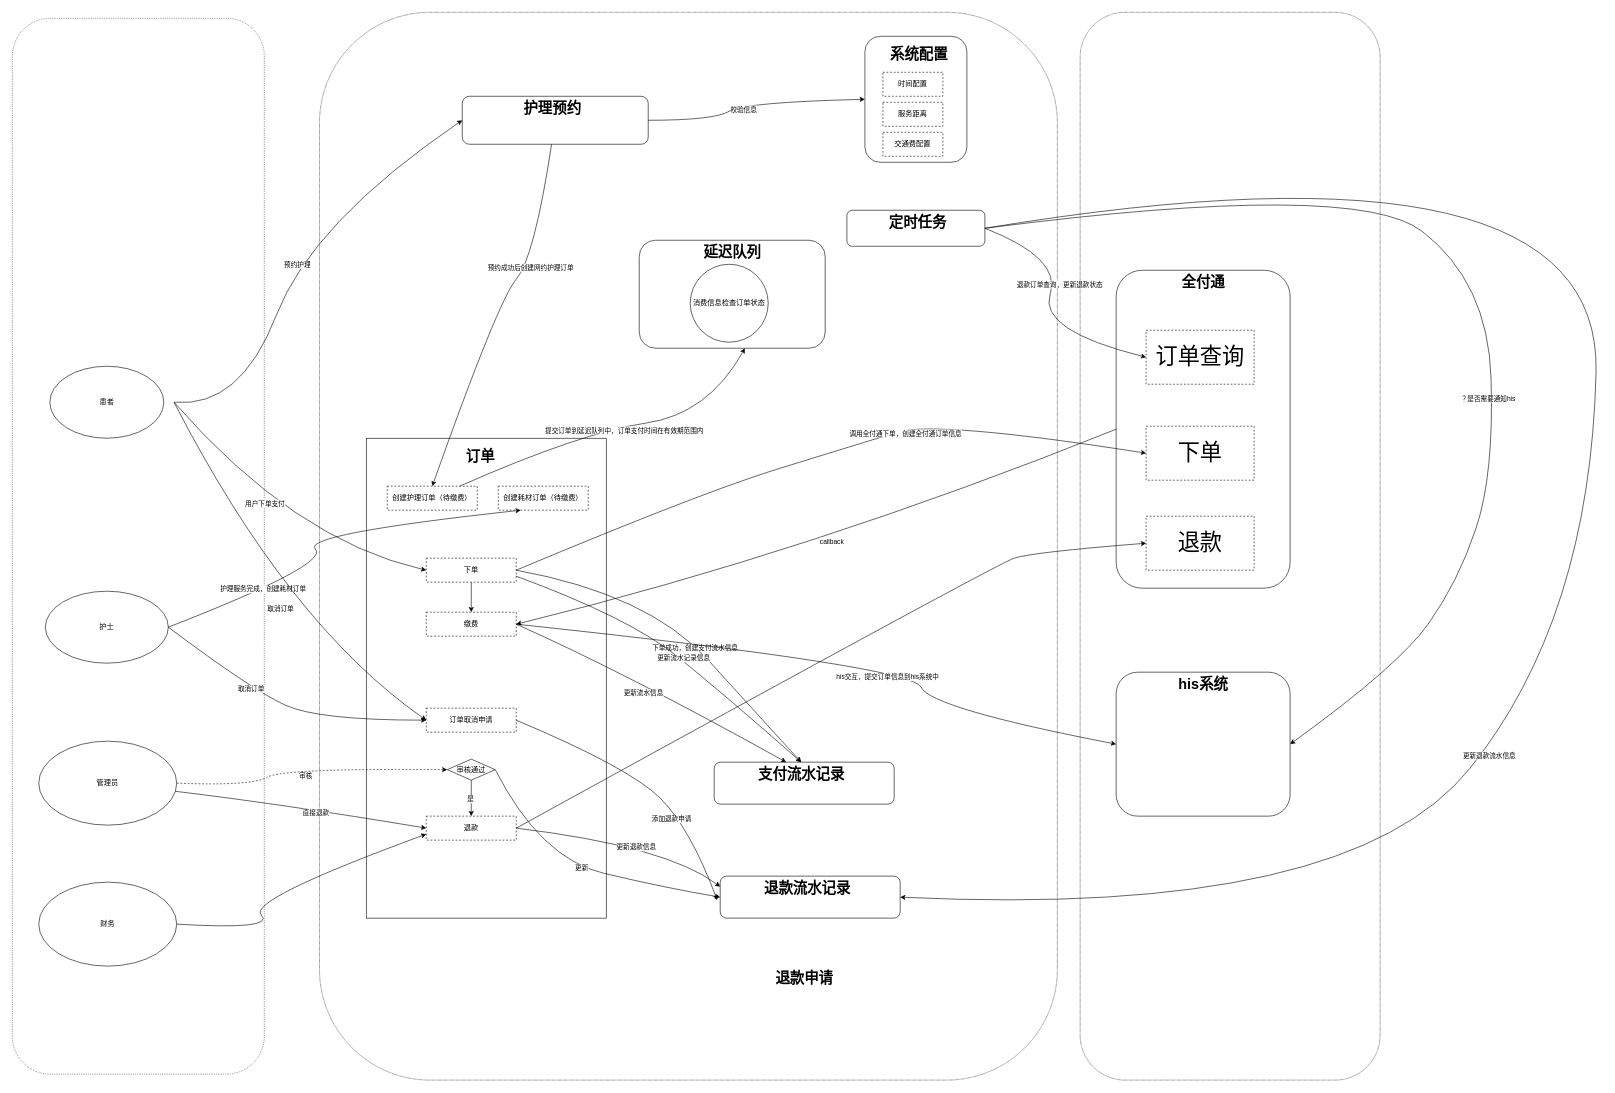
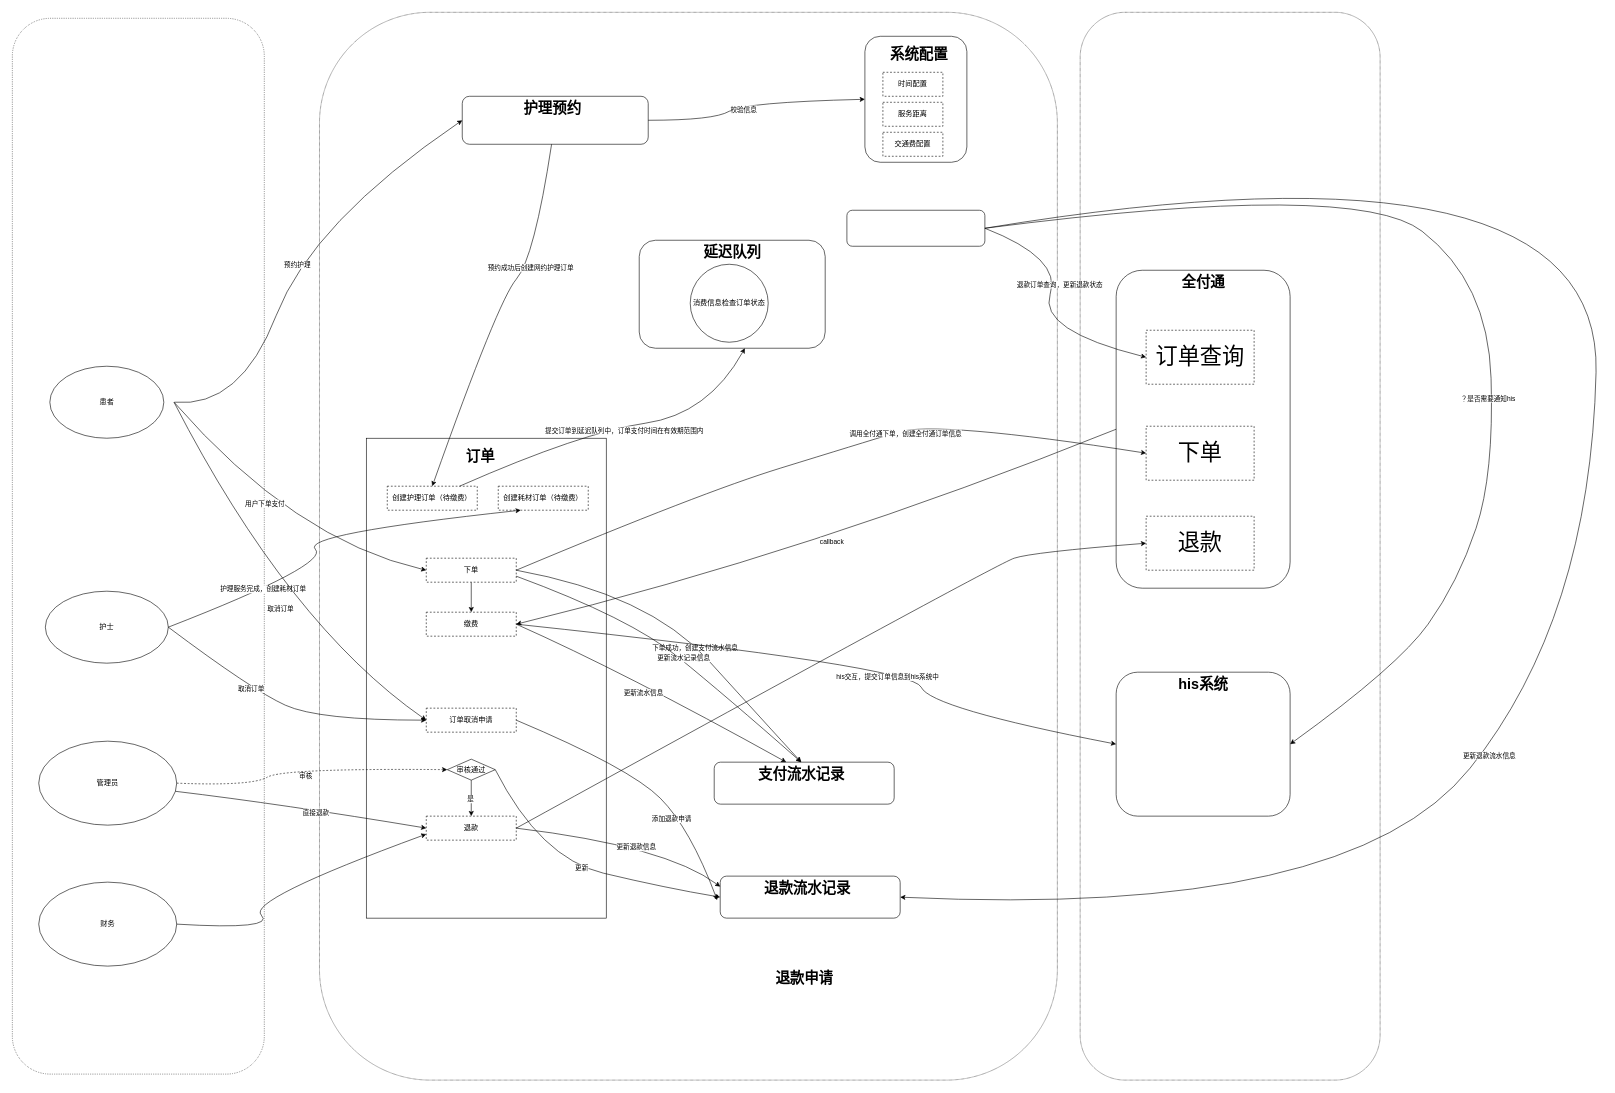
- <mxCell id="25" value="定时任务" style="text;strokeColor=none;fillColor=none;html=1;fontSize=24;fontStyle=1;verticalAlign=middle;align=center;" vertex="1" parent="1"><mxGeometry x="1477.36" y="350" width="103.82" height="40" as="geometry" /></mxCell>
